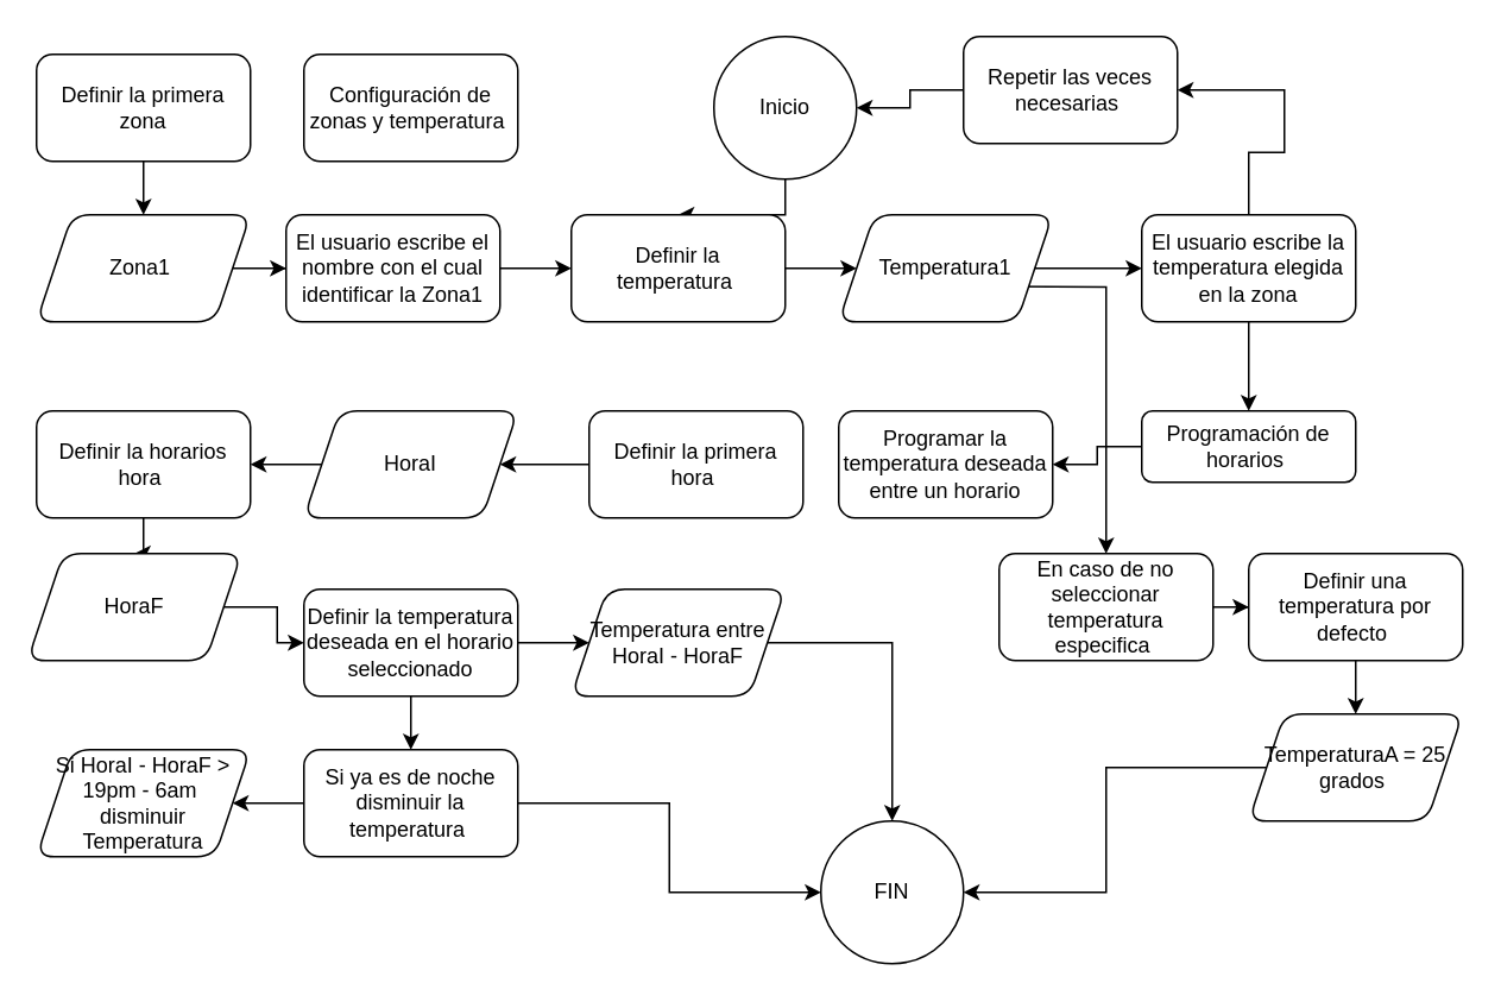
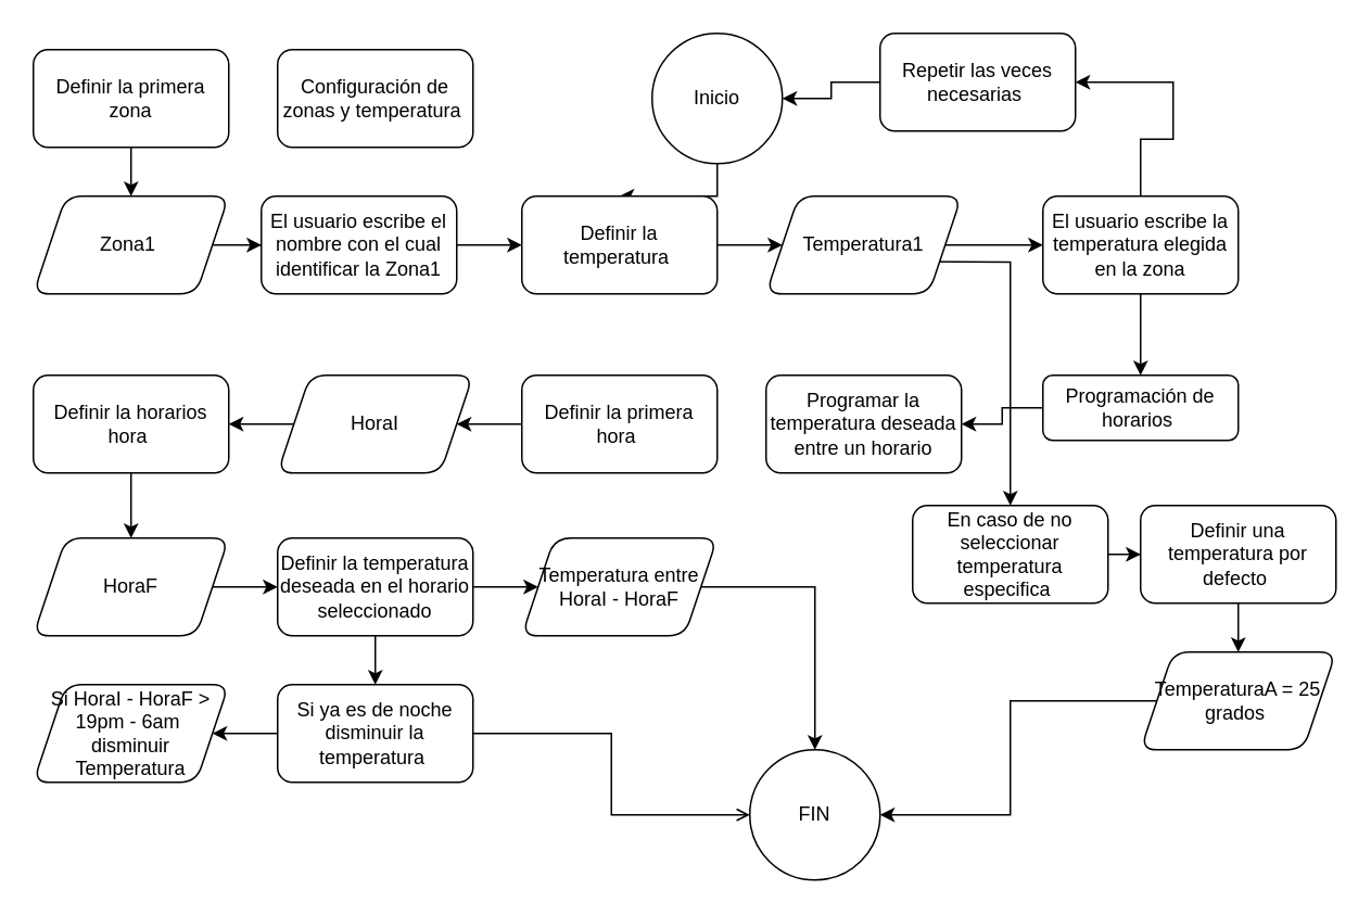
- <mxCell id="25" value="Definir la primera hora&amp;nbsp;" style="whiteSpace=wrap;html=1;rounded=1;" vertex="1" parent="1"><mxGeometry x="330" y="230" width="120" height="60" as="geometry" /></mxCell>
+ <mxCell id="25" value="Definir la primera hora&amp;nbsp;" style="whiteSpace=wrap;html=1;rounded=1;" vertex="1" parent="1"><mxGeometry x="320" y="230" width="120" height="60" as="geometry" /></mxCell>
- <mxCell id="31" value="HoraF" style="shape=parallelogram;perimeter=parallelogramPerimeter;whiteSpace=wrap;html=1;fixedSize=1;rounded=1;" vertex="1" parent="1"><mxGeometry x="15" y="310" width="120" height="60" as="geometry" /></mxCell>
+ <mxCell id="31" value="HoraF" style="shape=parallelogram;perimeter=parallelogramPerimeter;whiteSpace=wrap;html=1;fixedSize=1;rounded=1;" vertex="1" parent="1"><mxGeometry x="20" y="330" width="120" height="60" as="geometry" /></mxCell>
- <mxCell id="38" style="edgeStyle=orthogonalEdgeStyle;rounded=0;orthogonalLoop=1;jettySize=auto;html=1;entryX=0;entryY=0.5;entryDx=0;entryDy=0;" edge="1" parent="1" source="39" target="47"><mxGeometry relative="1" as="geometry" /></mxCell>
+ <mxCell id="38" style="edgeStyle=orthogonalEdgeStyle;rounded=0;orthogonalLoop=1;jettySize=auto;html=1;entryX=0;entryY=0.5;entryDx=0;entryDy=0;endArrow=open;" edge="1" parent="1" source="39" target="47"><mxGeometry relative="1" as="geometry" /></mxCell>
